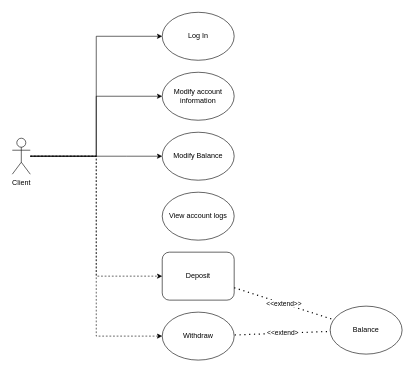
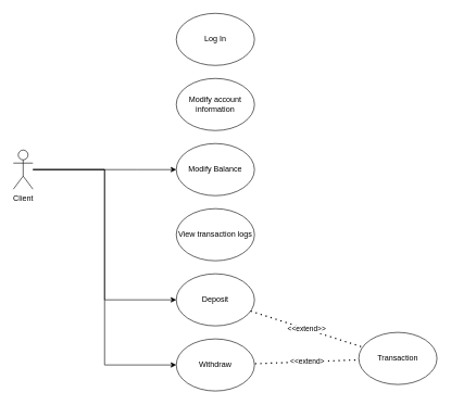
- <mxCell id="4" style="edgeStyle=orthogonalEdgeStyle;rounded=0;orthogonalLoop=1;jettySize=auto;html=1;entryX=0;entryY=0.5;entryDx=0;entryDy=0;" edge="1" parent="1" source="7" target="11"><mxGeometry relative="1" as="geometry" /></mxCell>
- <mxCell id="3" style="edgeStyle=orthogonalEdgeStyle;rounded=0;orthogonalLoop=1;jettySize=auto;html=1;entryX=0;entryY=0.5;entryDx=0;entryDy=0;" edge="1" parent="1" source="7" target="9"><mxGeometry relative="1" as="geometry" /></mxCell>
- <mxCell id="10" value="View account logs" style="ellipse;whiteSpace=wrap;html=1;" vertex="1" parent="1"><mxGeometry x="270" y="320" width="120" height="80" as="geometry" /></mxCell>
+ <mxCell id="10" value="View transaction logs" style="ellipse;whiteSpace=wrap;html=1;" vertex="1" parent="1"><mxGeometry x="270" y="320" width="120" height="80" as="geometry" /></mxCell>
- <mxCell id="5" style="edgeStyle=orthogonalEdgeStyle;rounded=0;orthogonalLoop=1;jettySize=auto;html=1;entryX=0;entryY=0.5;entryDx=0;entryDy=0;dashed=1;" edge="1" parent="1" source="7" target="12"><mxGeometry relative="1" as="geometry" /></mxCell>
+ <mxCell id="5" style="edgeStyle=orthogonalEdgeStyle;rounded=0;orthogonalLoop=1;jettySize=auto;html=1;entryX=0;entryY=0.5;entryDx=0;entryDy=0;" edge="1" parent="1" source="7" target="12"><mxGeometry relative="1" as="geometry" /></mxCell>
- <mxCell id="12" value="Deposit" style="whiteSpace=wrap;html=1;rounded=1;" vertex="1" parent="1"><mxGeometry x="270" y="420" width="120" height="80" as="geometry" /></mxCell>
+ <mxCell id="12" value="Deposit" style="ellipse;whiteSpace=wrap;html=1;" vertex="1" parent="1"><mxGeometry x="270" y="420" width="120" height="80" as="geometry" /></mxCell>
- <mxCell id="14" value="Balance" style="ellipse;whiteSpace=wrap;html=1;" vertex="1" parent="1"><mxGeometry x="550" y="510" width="120" height="80" as="geometry" /></mxCell>
+ <mxCell id="14" value="Transaction" style="ellipse;whiteSpace=wrap;html=1;" vertex="1" parent="1"><mxGeometry x="550" y="510" width="120" height="80" as="geometry" /></mxCell>
- <mxCell id="6" style="edgeStyle=orthogonalEdgeStyle;rounded=0;orthogonalLoop=1;jettySize=auto;html=1;entryX=0;entryY=0.5;entryDx=0;entryDy=0;dashed=1;" edge="1" parent="1" source="7" target="13"><mxGeometry relative="1" as="geometry" /></mxCell>
+ <mxCell id="6" style="edgeStyle=orthogonalEdgeStyle;rounded=0;orthogonalLoop=1;jettySize=auto;html=1;entryX=0;entryY=0.5;entryDx=0;entryDy=0;" edge="1" parent="1" source="7" target="13"><mxGeometry relative="1" as="geometry" /></mxCell>
